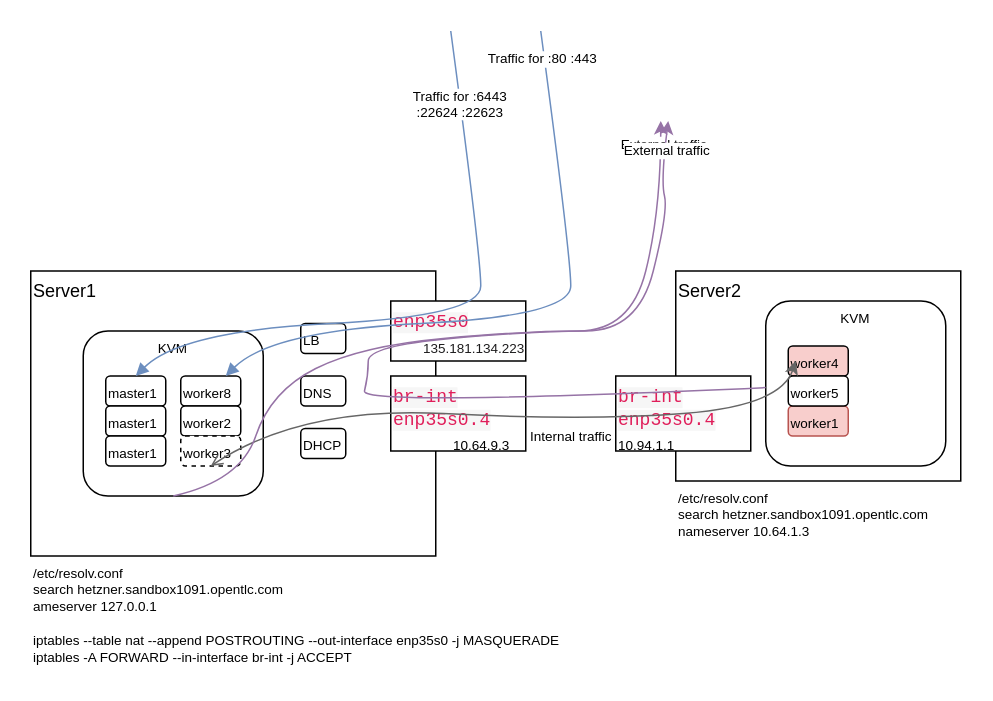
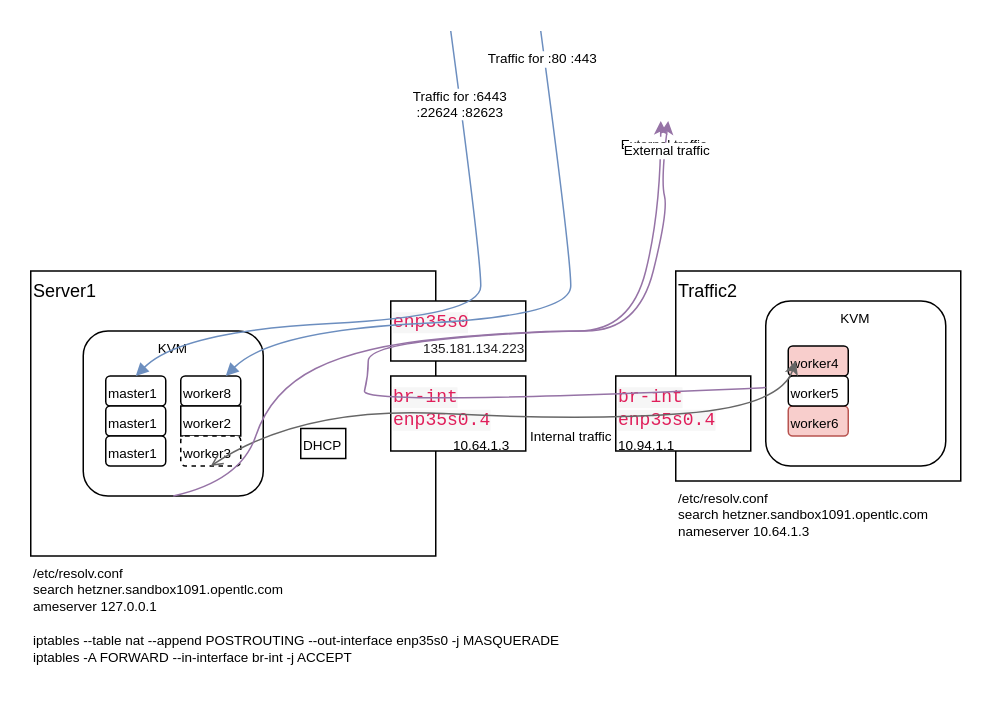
- <mxCell id="29" value="&lt;div&gt;Traffic for :6443 &lt;br&gt;&lt;/div&gt;&lt;div&gt;:22624 :22623&lt;/div&gt;" style="edgeLabel;html=1;align=center;verticalAlign=middle;resizable=0;points=[];fontSize=9;" parent="1" vertex="1" connectable="0"><mxGeometry x="370.397" y="48.11" as="geometry"><mxPoint x="-65" y="20" as="offset" /></mxGeometry></mxCell>
+ <mxCell id="29" value="&lt;div&gt;Traffic for :6443 &lt;br&gt;&lt;/div&gt;&lt;div&gt;:22624 :82623&lt;/div&gt;" style="edgeLabel;html=1;align=center;verticalAlign=middle;resizable=0;points=[];fontSize=9;" parent="1" vertex="1" connectable="0"><mxGeometry x="370.397" y="48.11" as="geometry"><mxPoint x="-65" y="20" as="offset" /></mxGeometry></mxCell>
- <mxCell id="3" value="Server2" style="rounded=0;whiteSpace=wrap;html=1;align=left;verticalAlign=top;" parent="1" vertex="1"><mxGeometry x="450" y="180" width="190" height="140" as="geometry" /></mxCell>
+ <mxCell id="3" value="Traffic2" style="rounded=0;whiteSpace=wrap;html=1;align=left;verticalAlign=top;" parent="1" vertex="1"><mxGeometry x="450" y="180" width="190" height="140" as="geometry" /></mxCell>
- <mxCell id="12" value="&lt;div&gt;LB&lt;/div&gt;" style="rounded=1;whiteSpace=wrap;html=1;fontSize=9;align=left;verticalAlign=top;" parent="1" vertex="1"><mxGeometry x="200" y="215" width="30" height="20" as="geometry" /></mxCell>
- <mxCell id="11" value="DNS" style="rounded=1;whiteSpace=wrap;html=1;fontSize=9;align=left;verticalAlign=top;" parent="1" vertex="1"><mxGeometry x="200" y="250" width="30" height="20" as="geometry" /></mxCell>
- <mxCell id="18" value="worker2" style="rounded=1;whiteSpace=wrap;html=1;fontSize=9;align=left;verticalAlign=top;" parent="1" vertex="1"><mxGeometry x="120" y="270" width="40" height="20" as="geometry" /></mxCell>
+ <mxCell id="18" value="worker2" style="whiteSpace=wrap;html=1;fontSize=9;align=left;verticalAlign=top;rounded=0;" parent="1" vertex="1"><mxGeometry x="120" y="270" width="40" height="20" as="geometry" /></mxCell>
- <mxCell id="22" value="worker1" style="rounded=1;whiteSpace=wrap;html=1;fontSize=9;align=left;verticalAlign=top;fillColor=#f8cecc;strokeColor=#b85450;" parent="1" vertex="1"><mxGeometry x="525" y="270" width="40" height="20" as="geometry" /></mxCell>
+ <mxCell id="22" value="worker6" style="rounded=1;whiteSpace=wrap;html=1;fontSize=9;align=left;verticalAlign=top;fillColor=#f8cecc;strokeColor=#b85450;" parent="1" vertex="1"><mxGeometry x="525" y="270" width="40" height="20" as="geometry" /></mxCell>
- <mxCell id="10" value="DHCP" style="rounded=1;whiteSpace=wrap;html=1;fontSize=9;align=left;verticalAlign=top;" parent="1" vertex="1"><mxGeometry x="200" y="285" width="30" height="20" as="geometry" /></mxCell>
+ <mxCell id="10" value="DHCP" style="whiteSpace=wrap;html=1;fontSize=9;align=left;verticalAlign=top;rounded=0;" parent="1" vertex="1"><mxGeometry x="200" y="285" width="30" height="20" as="geometry" /></mxCell>
- <mxCell id="8" value="10.64.9.3" style="text;whiteSpace=wrap;html=1;fontSize=9;" parent="1" vertex="1"><mxGeometry x="300" y="285" width="70" height="10" as="geometry" /></mxCell>
+ <mxCell id="8" value="10.64.1.3" style="text;whiteSpace=wrap;html=1;fontSize=9;" parent="1" vertex="1"><mxGeometry x="300" y="285" width="70" height="10" as="geometry" /></mxCell>
